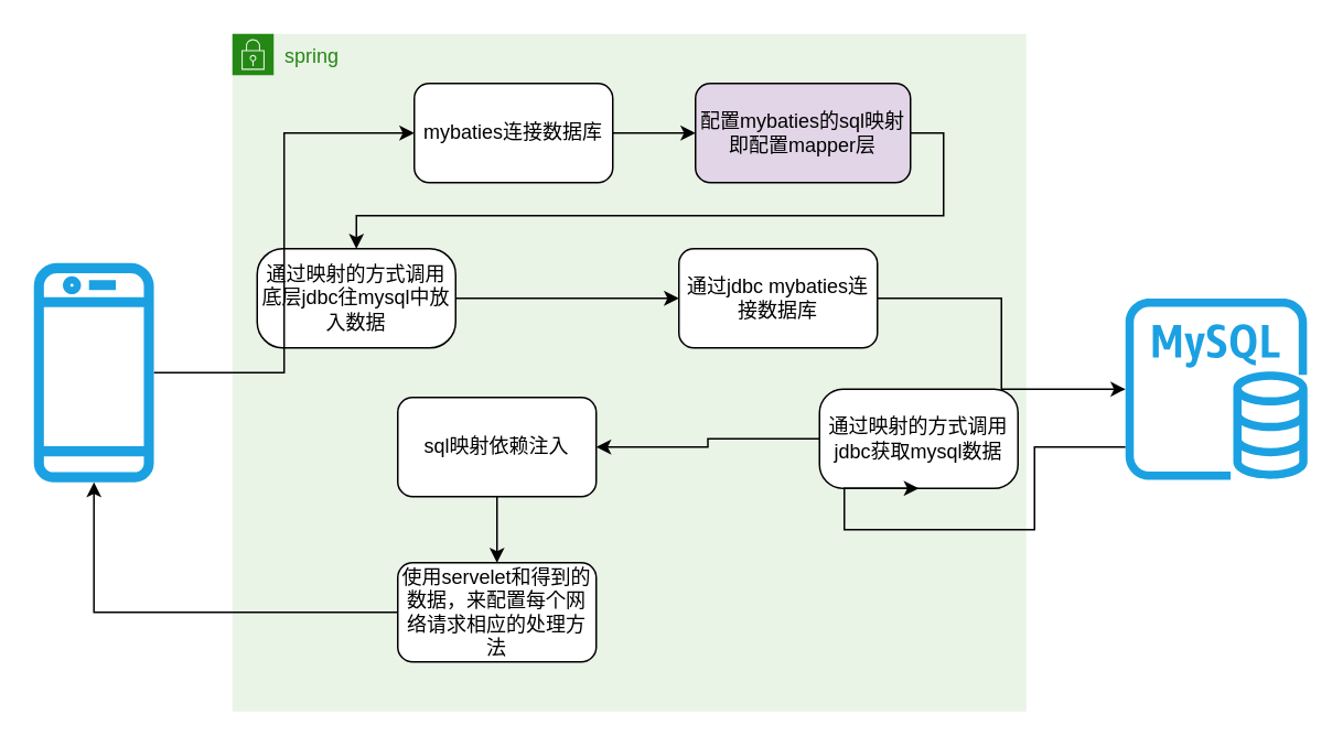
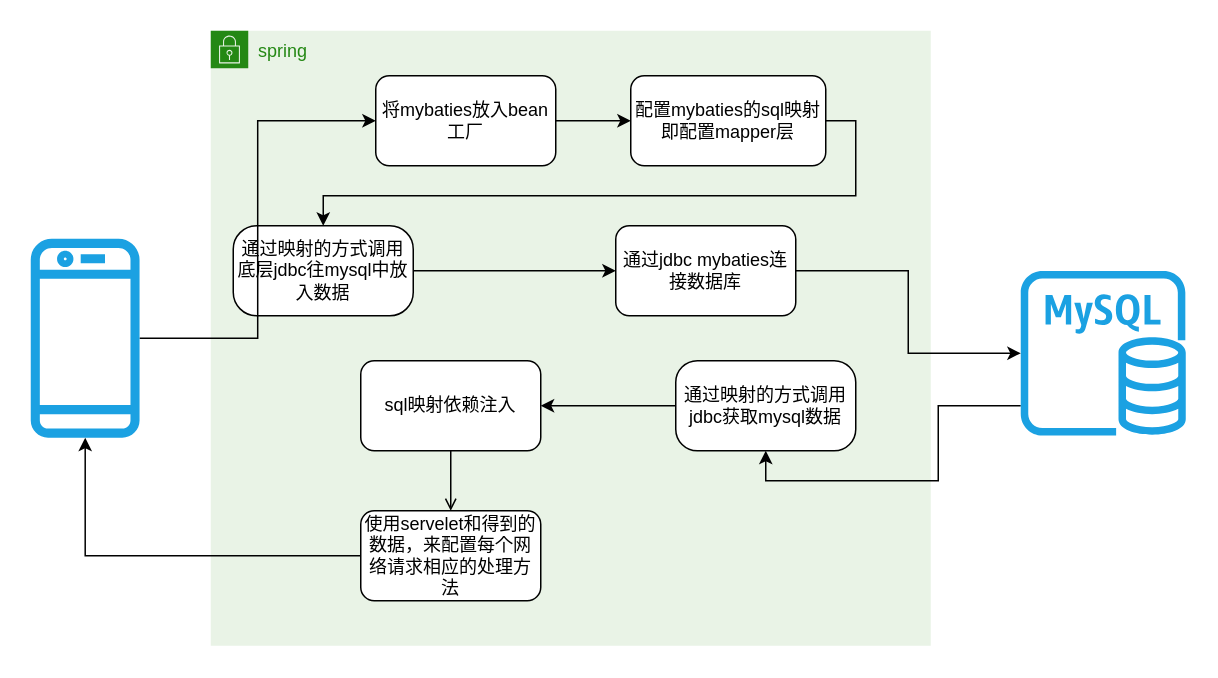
- <mxCell id="15" value="mybaties连接数据库" style="rounded=1;whiteSpace=wrap;html=1;" vertex="1" parent="2"><mxGeometry x="110" y="30" width="120" height="60" as="geometry" /></mxCell>
+ <mxCell id="15" value="将mybaties放入bean工厂" style="rounded=1;whiteSpace=wrap;html=1;" vertex="1" parent="2"><mxGeometry x="110" y="30" width="120" height="60" as="geometry" /></mxCell>
- <mxCell id="8" value="配置mybaties的sql映射&lt;br&gt;即配置mapper层" style="rounded=1;whiteSpace=wrap;html=1;fillColor=#e1d5e7;" vertex="1" parent="2"><mxGeometry x="280" y="30" width="130" height="60" as="geometry" /></mxCell>
+ <mxCell id="8" value="配置mybaties的sql映射&lt;br&gt;即配置mapper层" style="rounded=1;whiteSpace=wrap;html=1;" vertex="1" parent="2"><mxGeometry x="280" y="30" width="130" height="60" as="geometry" /></mxCell>
- <mxCell id="6" value="通过映射的方式调用jdbc获取mysql数据" style="rounded=1;whiteSpace=wrap;html=1;arcSize=24;" vertex="1" parent="2"><mxGeometry x="355" y="215" width="120" height="60" as="geometry" /></mxCell>
+ <mxCell id="6" value="通过映射的方式调用jdbc获取mysql数据" style="rounded=1;whiteSpace=wrap;html=1;arcSize=24;" vertex="1" parent="2"><mxGeometry x="310" y="220" width="120" height="60" as="geometry" /></mxCell>
- <mxCell id="9" style="edgeStyle=orthogonalEdgeStyle;rounded=0;orthogonalLoop=1;jettySize=auto;html=1;exitX=0.5;exitY=1;exitDx=0;exitDy=0;" edge="1" parent="2" source="10" target="11"><mxGeometry relative="1" as="geometry" /></mxCell>
+ <mxCell id="9" style="edgeStyle=orthogonalEdgeStyle;rounded=0;orthogonalLoop=1;jettySize=auto;html=1;exitX=0.5;exitY=1;exitDx=0;exitDy=0;endArrow=open;" edge="1" parent="2" source="10" target="11"><mxGeometry relative="1" as="geometry" /></mxCell>
